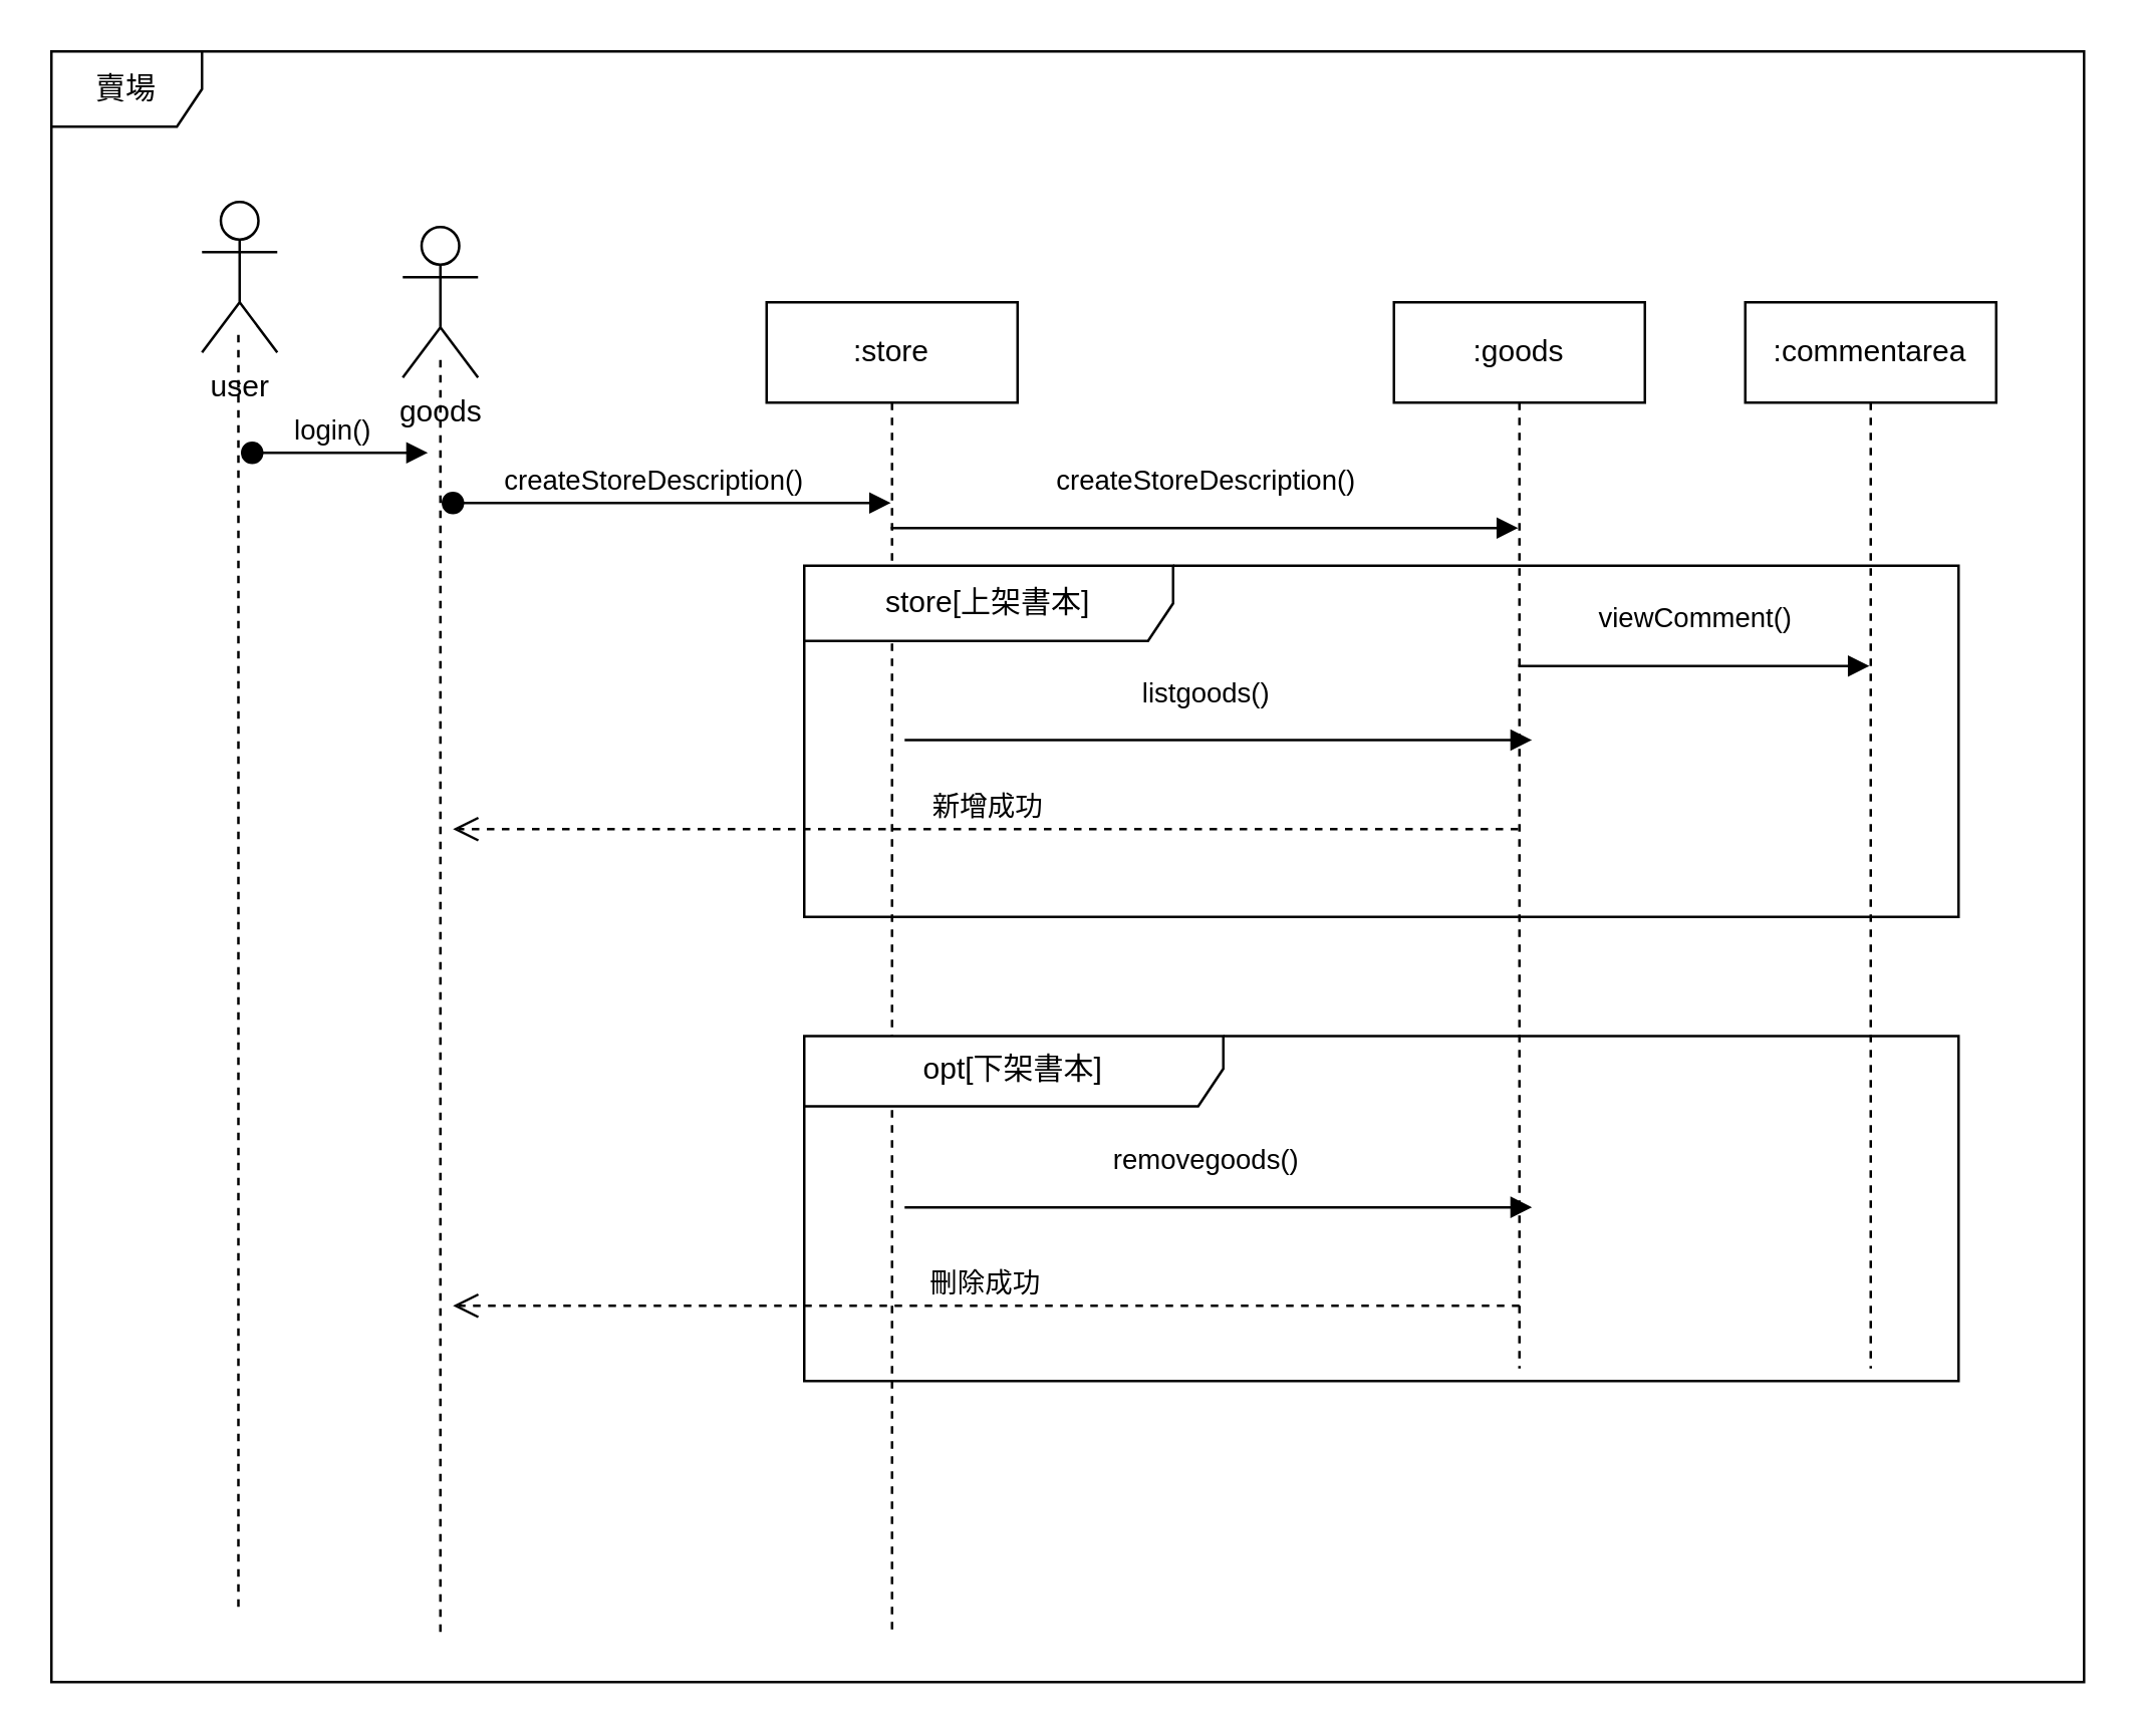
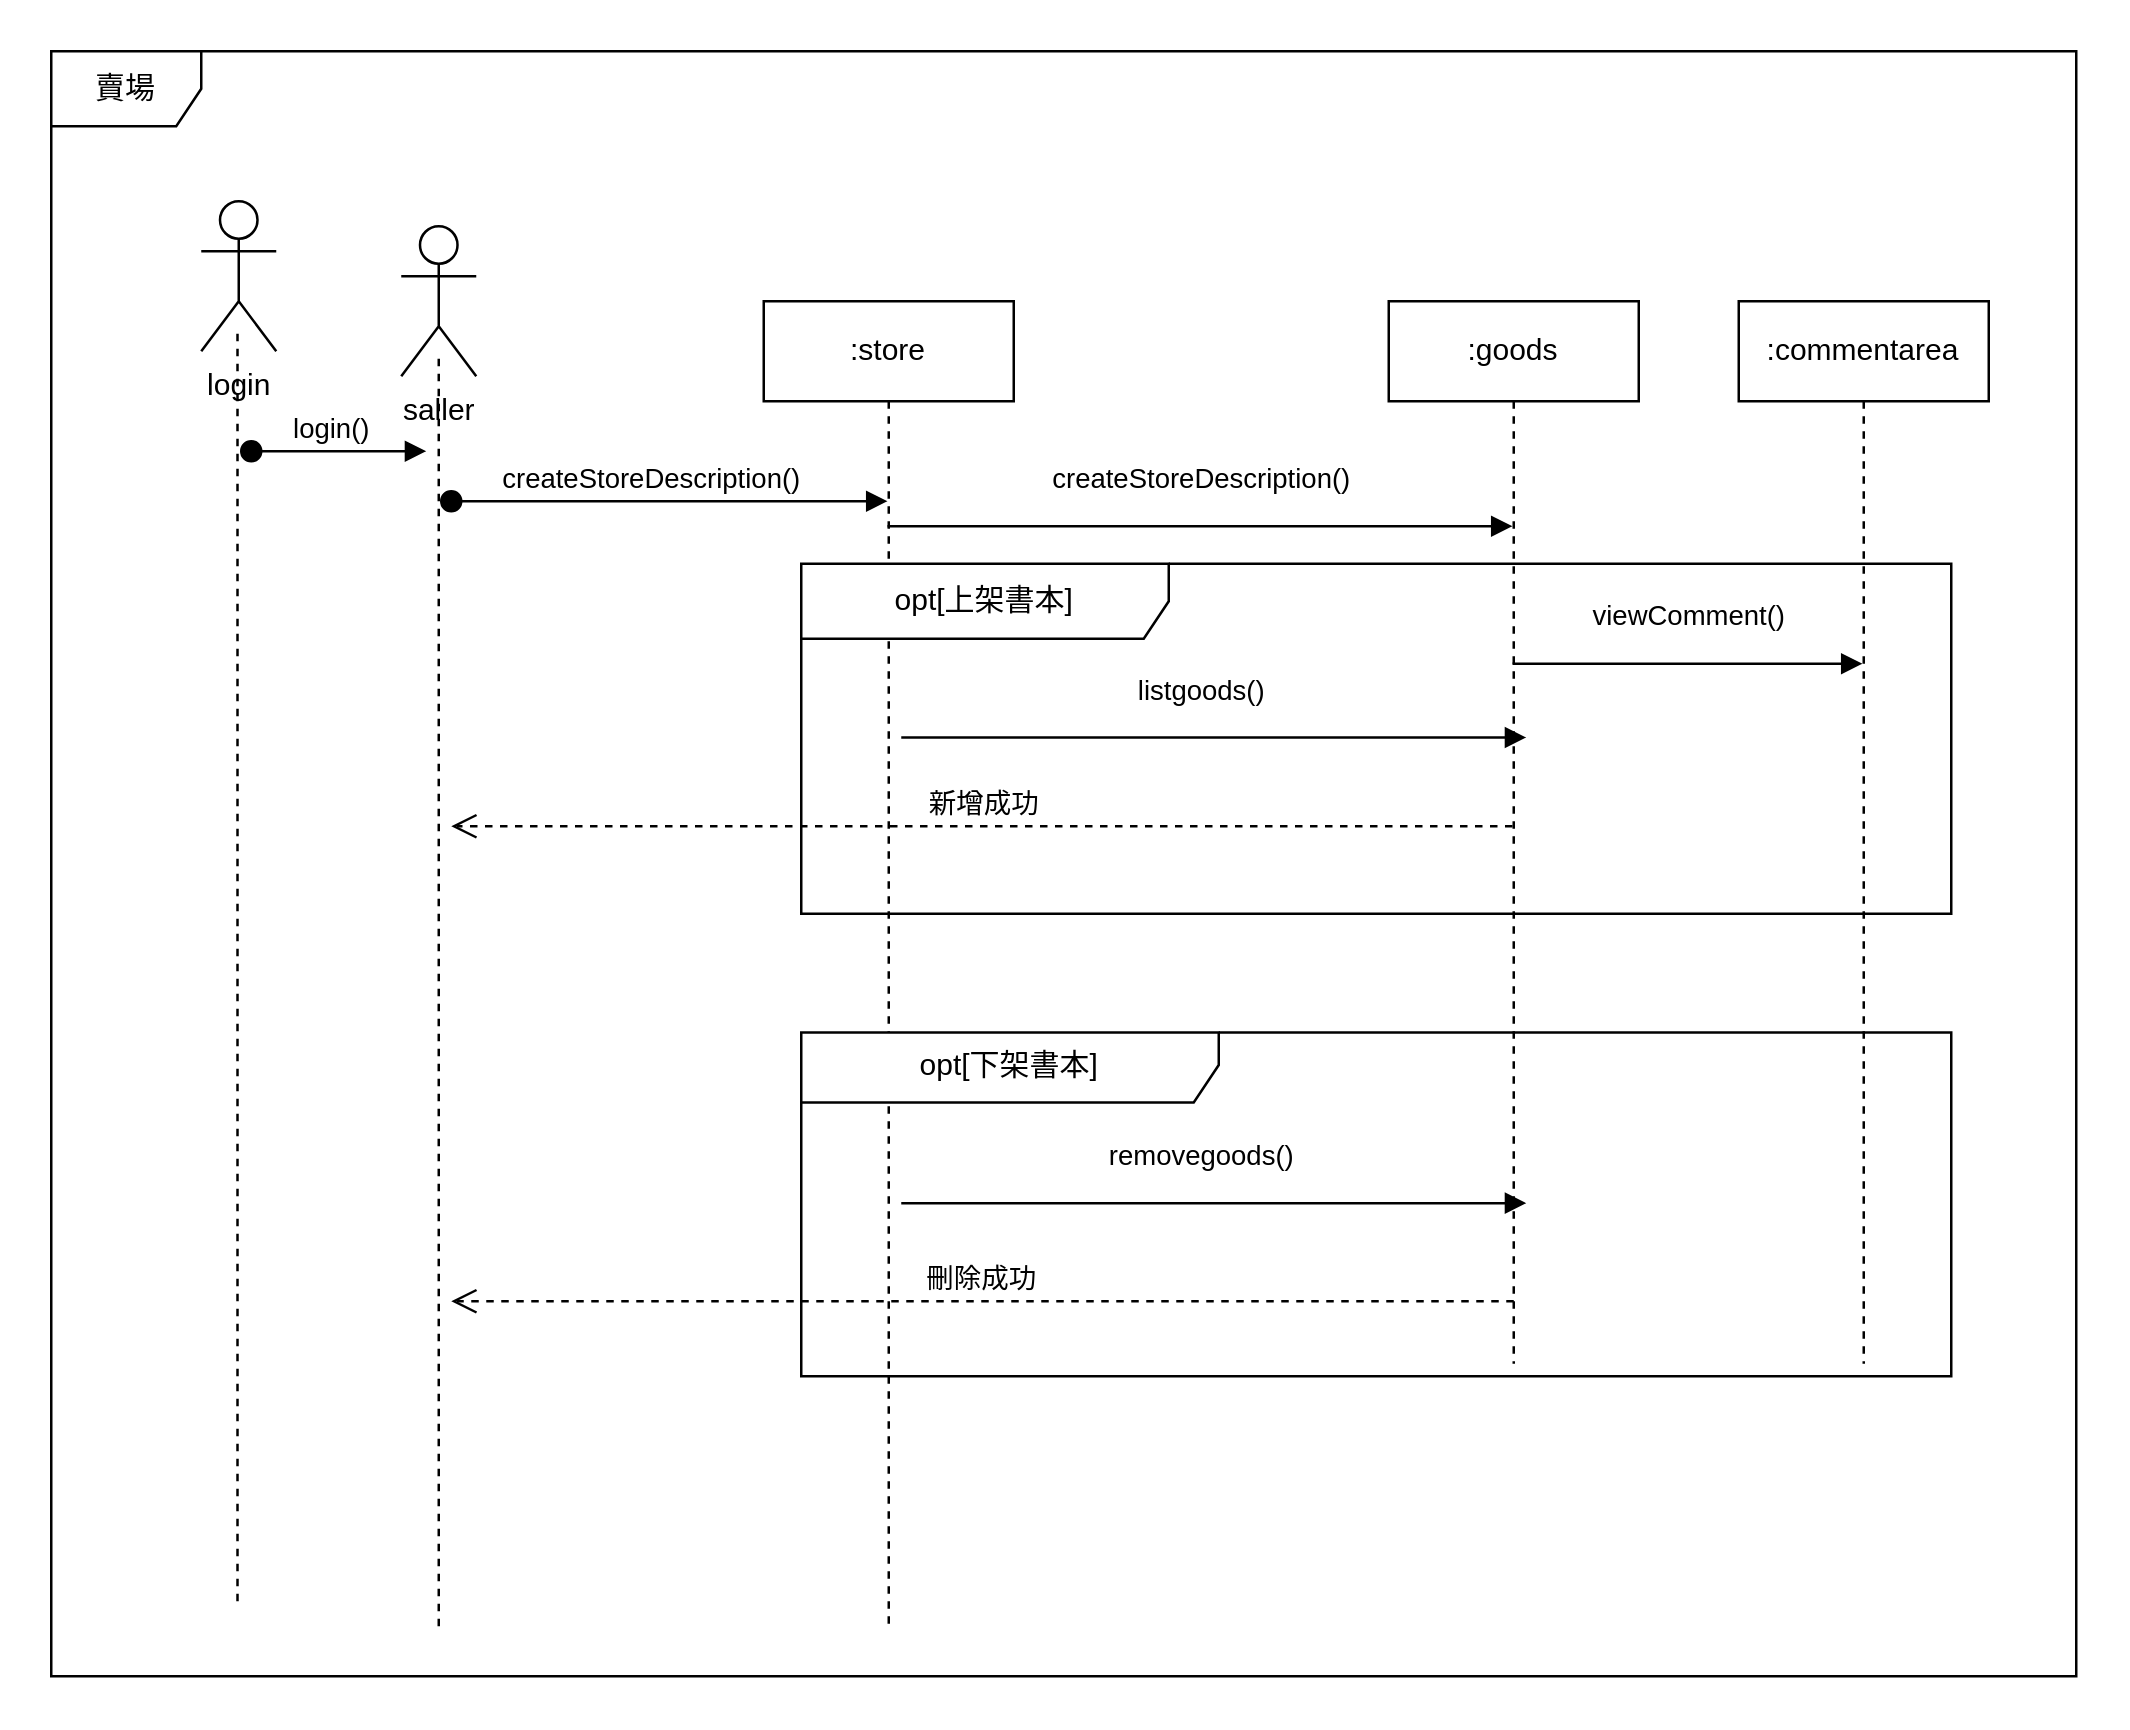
- <mxCell id="12" value="user" style="shape=umlActor;verticalLabelPosition=bottom;verticalAlign=top;html=1;outlineConnect=0;" parent="1" vertex="1"><mxGeometry x="80" y="80" width="30" height="60" as="geometry" /></mxCell>
+ <mxCell id="12" value="login" style="shape=umlActor;verticalLabelPosition=bottom;verticalAlign=top;html=1;outlineConnect=0;" parent="1" vertex="1"><mxGeometry x="80" y="80" width="30" height="60" as="geometry" /></mxCell>
- <mxCell id="15" value="goods" style="shape=umlActor;verticalLabelPosition=bottom;verticalAlign=top;html=1;" parent="1" vertex="1"><mxGeometry x="160" y="90" width="30" height="60" as="geometry" /></mxCell>
+ <mxCell id="15" value="saller" style="shape=umlActor;verticalLabelPosition=bottom;verticalAlign=top;html=1;" parent="1" vertex="1"><mxGeometry x="160" y="90" width="30" height="60" as="geometry" /></mxCell>
- <mxCell id="9" value="store[上架書本]" style="shape=umlFrame;whiteSpace=wrap;html=1;pointerEvents=0;width=147;height=30;" parent="1" vertex="1"><mxGeometry x="320" y="225" width="460" height="140" as="geometry" /></mxCell>
+ <mxCell id="9" value="opt[上架書本]" style="shape=umlFrame;whiteSpace=wrap;html=1;pointerEvents=0;width=147;height=30;" parent="1" vertex="1"><mxGeometry x="320" y="225" width="460" height="140" as="geometry" /></mxCell>
